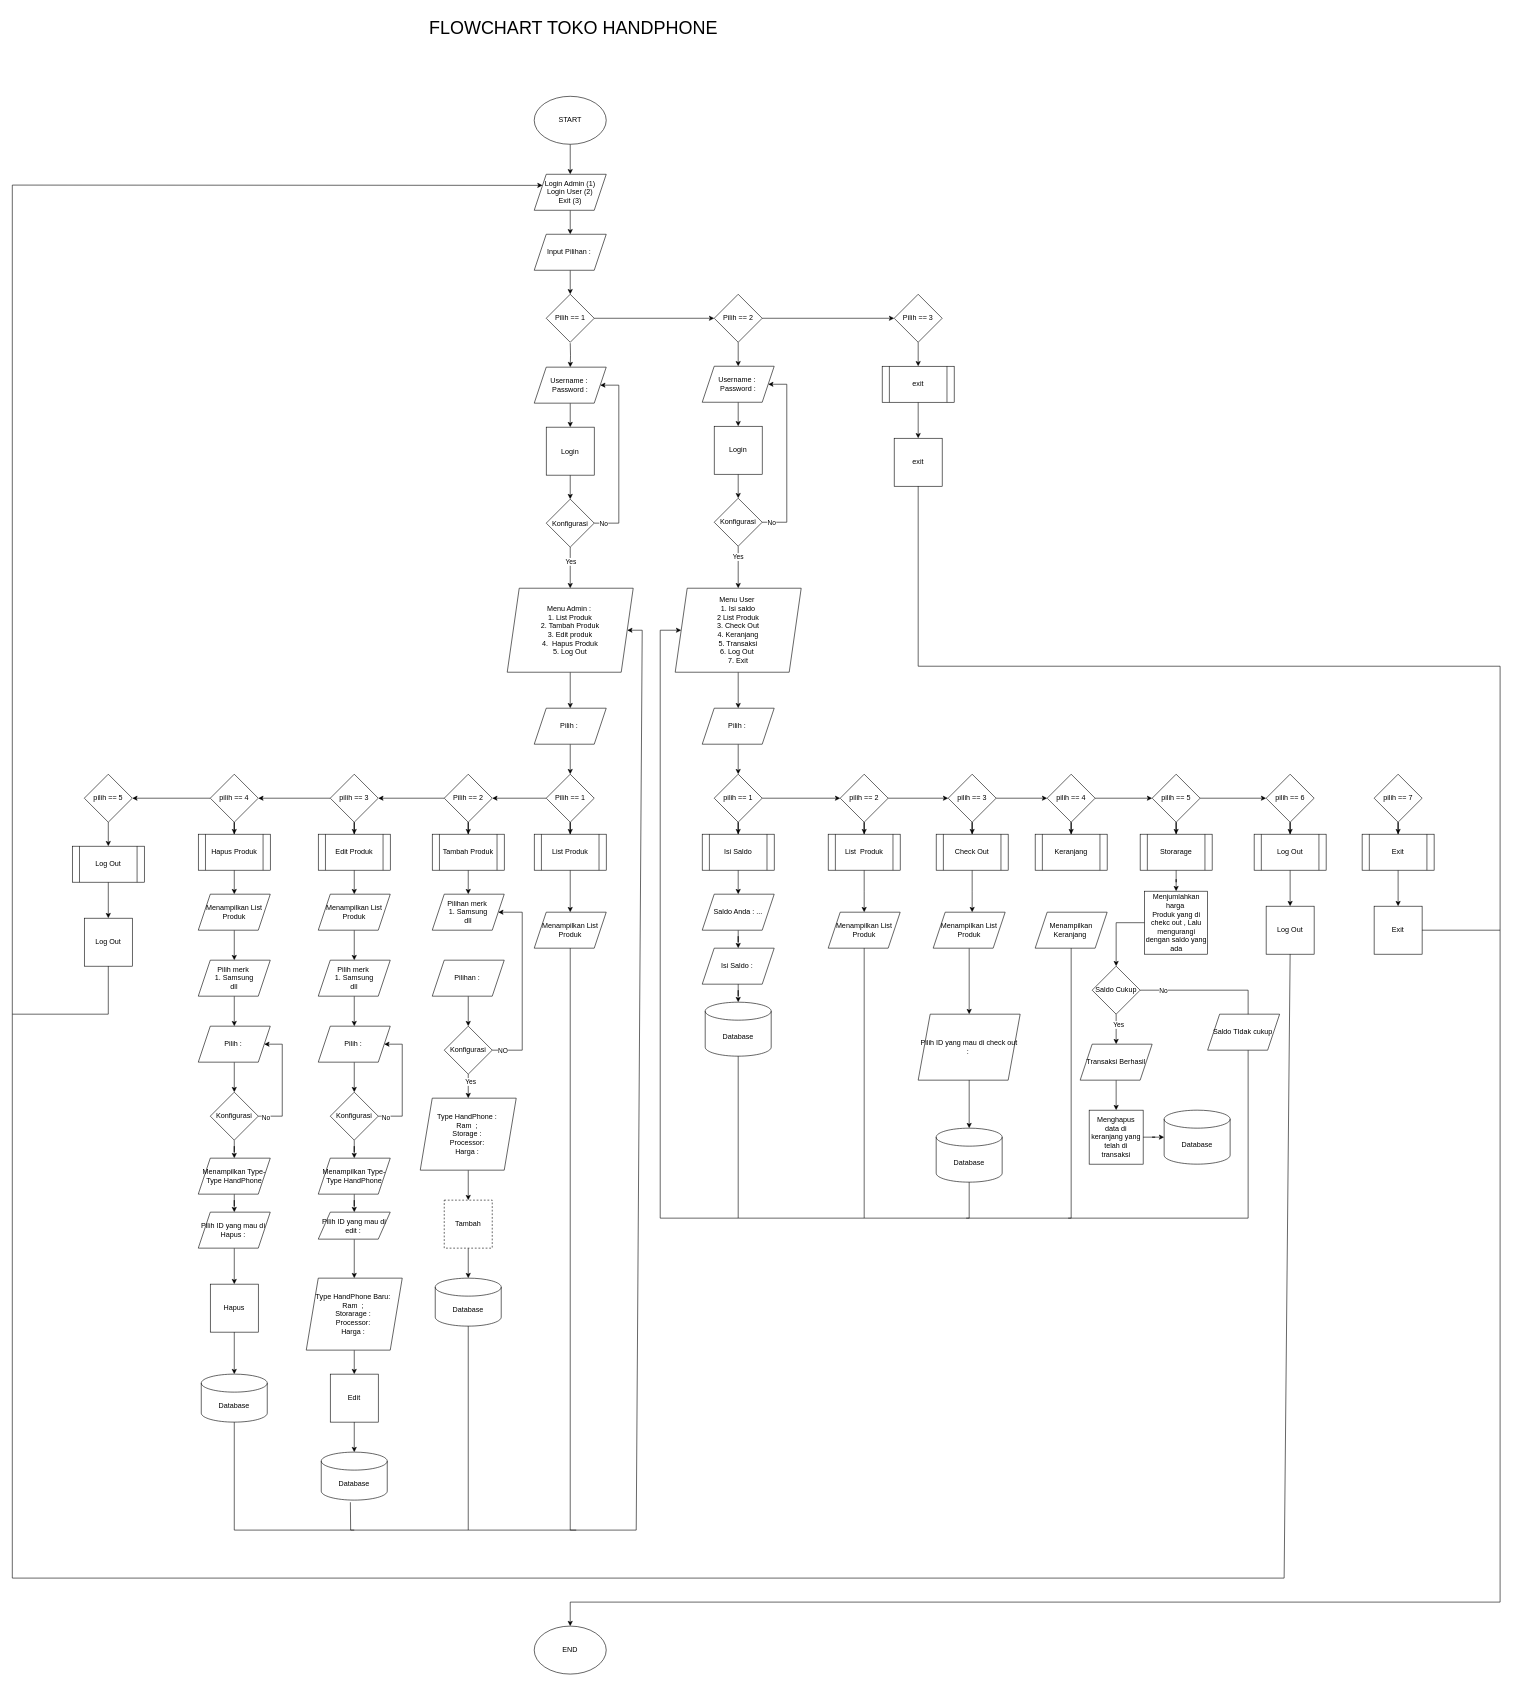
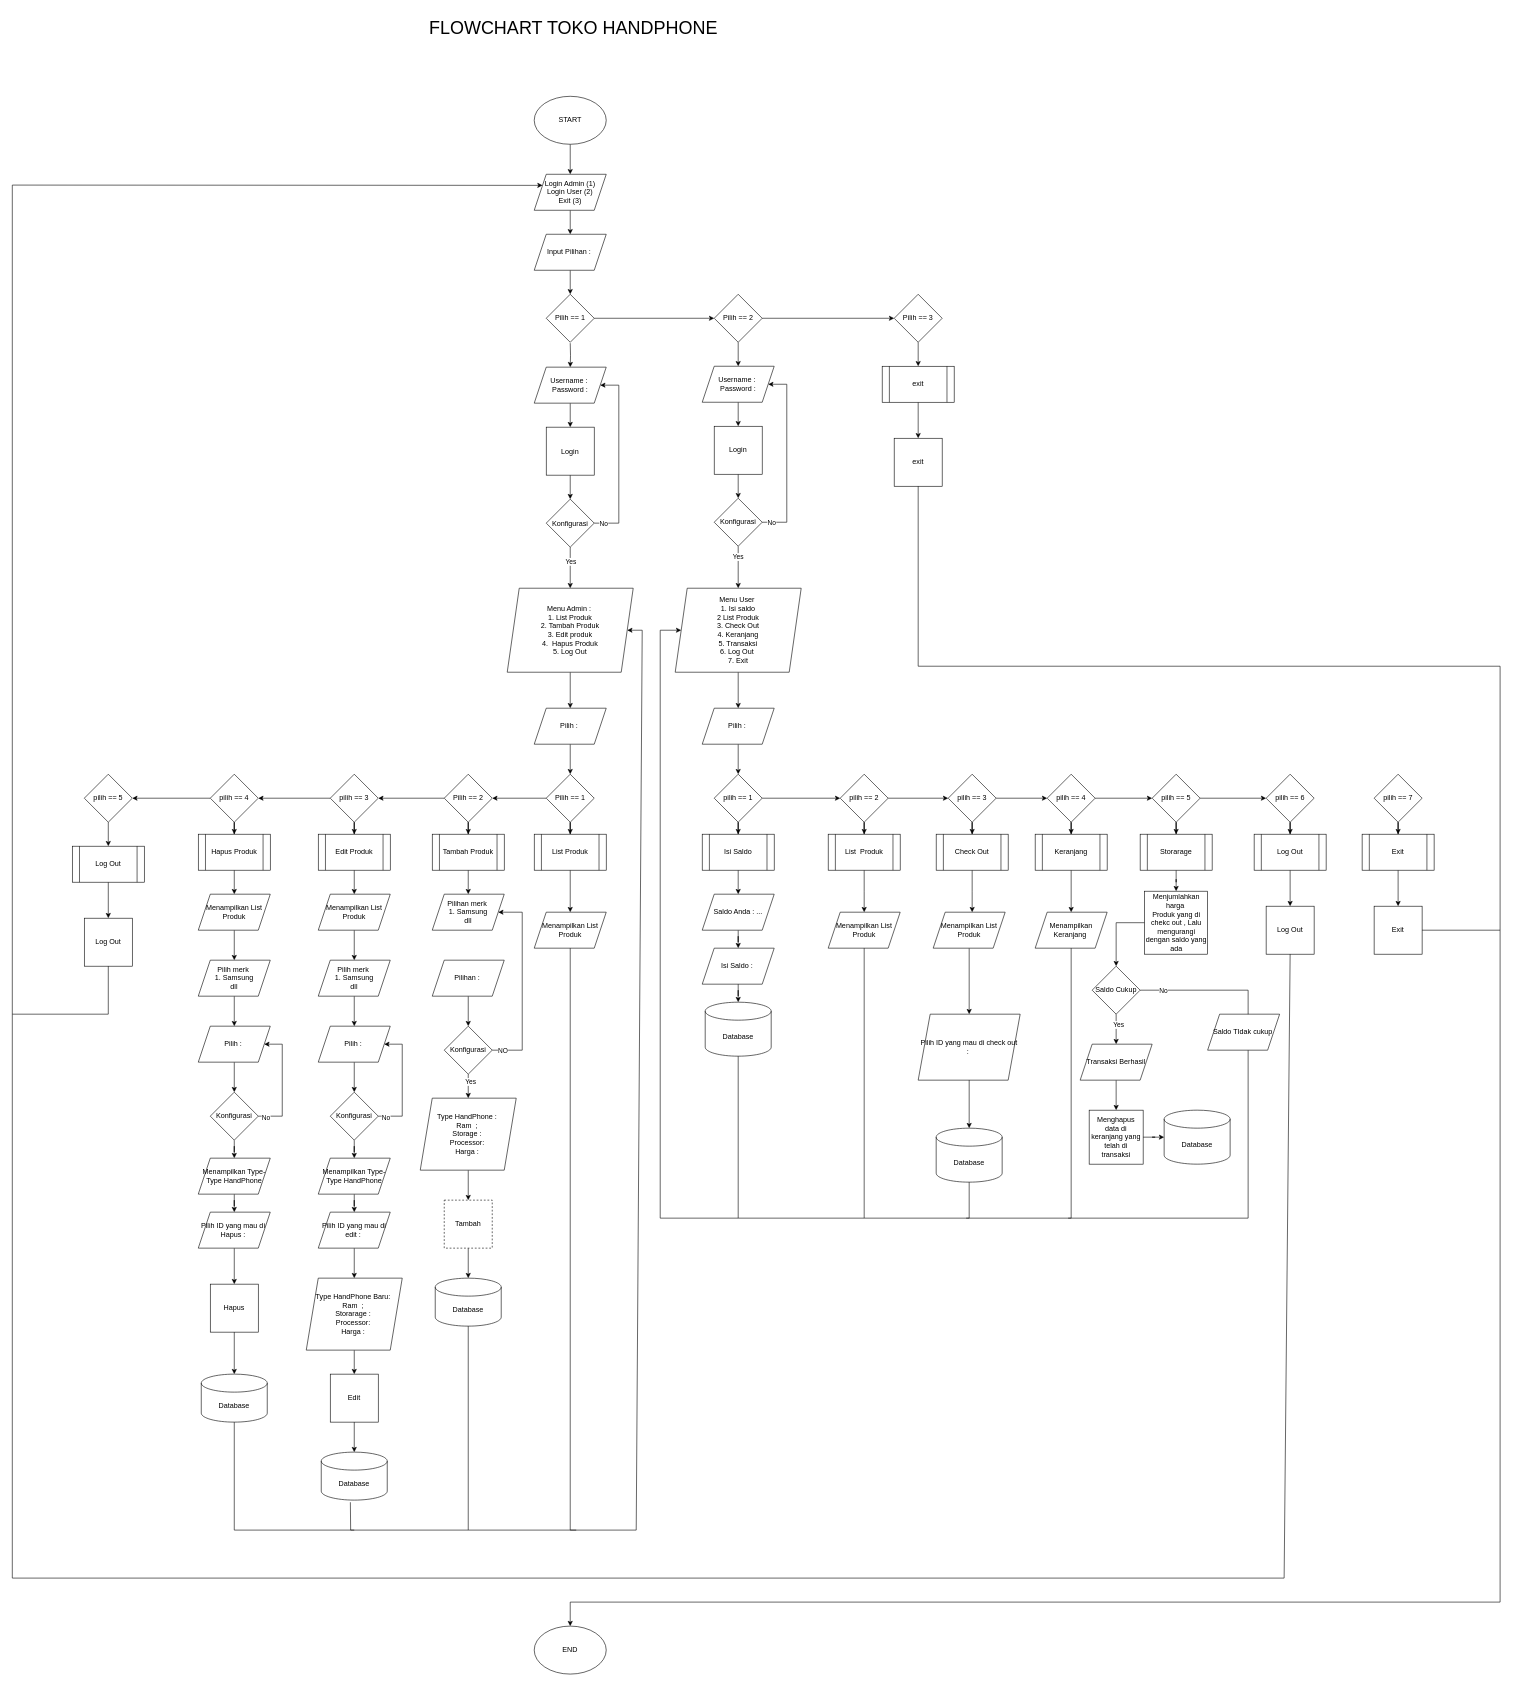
+ <mxCell id="62" style="edgeStyle=orthogonalEdgeStyle;rounded=0;orthogonalLoop=1;jettySize=auto;html=1;" parent="1" source="63" target="67" edge="1"><mxGeometry relative="1" as="geometry" /></mxCell>
- <mxCell id="153" value="Pilih ID yang mau di edit :&amp;nbsp;" style="shape=parallelogram;perimeter=parallelogramPerimeter;whiteSpace=wrap;html=1;fixedSize=1;" parent="1" vertex="1"><mxGeometry x="530" y="2020" width="120" height="45" as="geometry" /></mxCell>
+ <mxCell id="153" value="Pilih ID yang mau di edit :&amp;nbsp;" style="shape=parallelogram;perimeter=parallelogramPerimeter;whiteSpace=wrap;html=1;fixedSize=1;" parent="1" vertex="1"><mxGeometry x="530" y="2020" width="120" height="60" as="geometry" /></mxCell>
